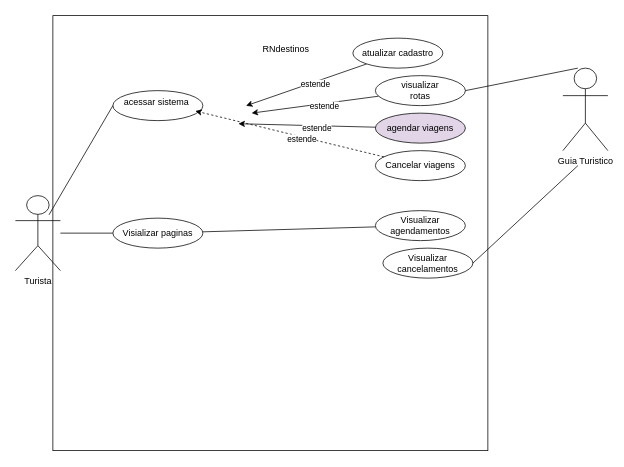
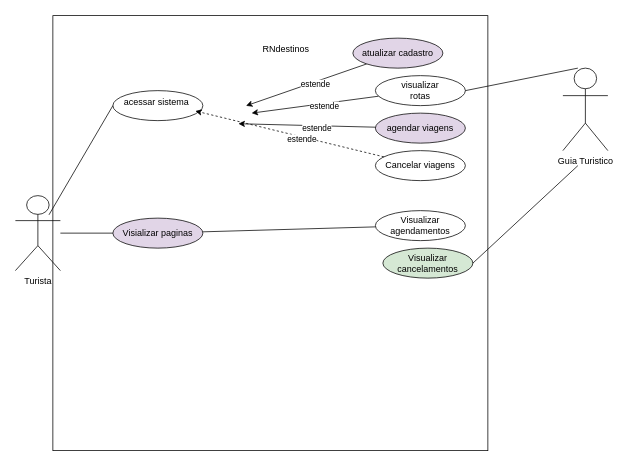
- <mxCell id="11" value="atualizar cadastro" style="ellipse;whiteSpace=wrap;html=1;" parent="1" vertex="1"><mxGeometry x="470" y="50" width="120" height="40" as="geometry" /></mxCell>
+ <mxCell id="11" value="atualizar cadastro" style="ellipse;whiteSpace=wrap;html=1;fillColor=#e1d5e7;" parent="1" vertex="1"><mxGeometry x="470" y="50" width="120" height="40" as="geometry" /></mxCell>
- <mxCell id="21" value="Visializar paginas" style="ellipse;whiteSpace=wrap;html=1;" vertex="1" parent="1"><mxGeometry x="150" y="290" width="120" height="40" as="geometry" /></mxCell>
+ <mxCell id="21" value="Visializar paginas" style="ellipse;whiteSpace=wrap;html=1;fillColor=#e1d5e7;" vertex="1" parent="1"><mxGeometry x="150" y="290" width="120" height="40" as="geometry" /></mxCell>
- <mxCell id="25" value="Visualizar cancelamentos" style="ellipse;whiteSpace=wrap;html=1;" vertex="1" parent="1"><mxGeometry x="510" y="330" width="120" height="40" as="geometry" /></mxCell>
+ <mxCell id="25" value="Visualizar cancelamentos" style="ellipse;whiteSpace=wrap;html=1;fillColor=#d5e8d4;" vertex="1" parent="1"><mxGeometry x="510" y="330" width="120" height="40" as="geometry" /></mxCell>
